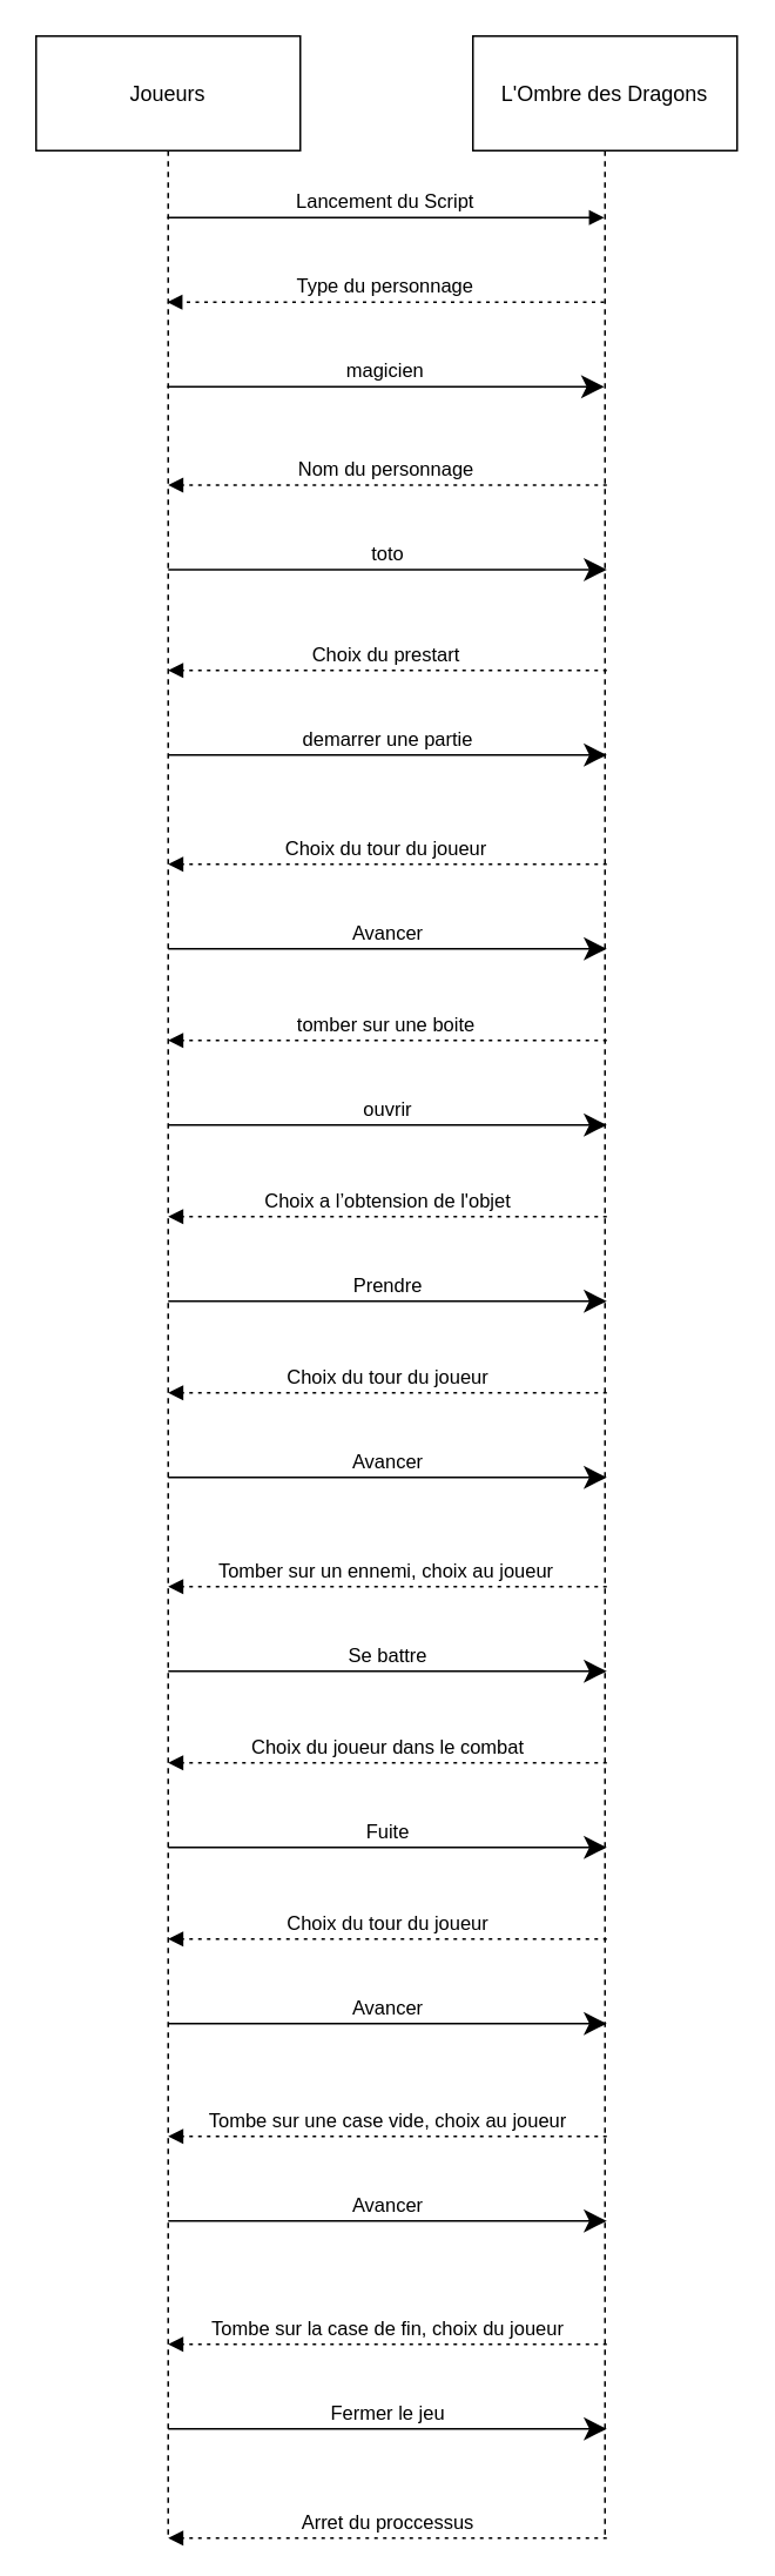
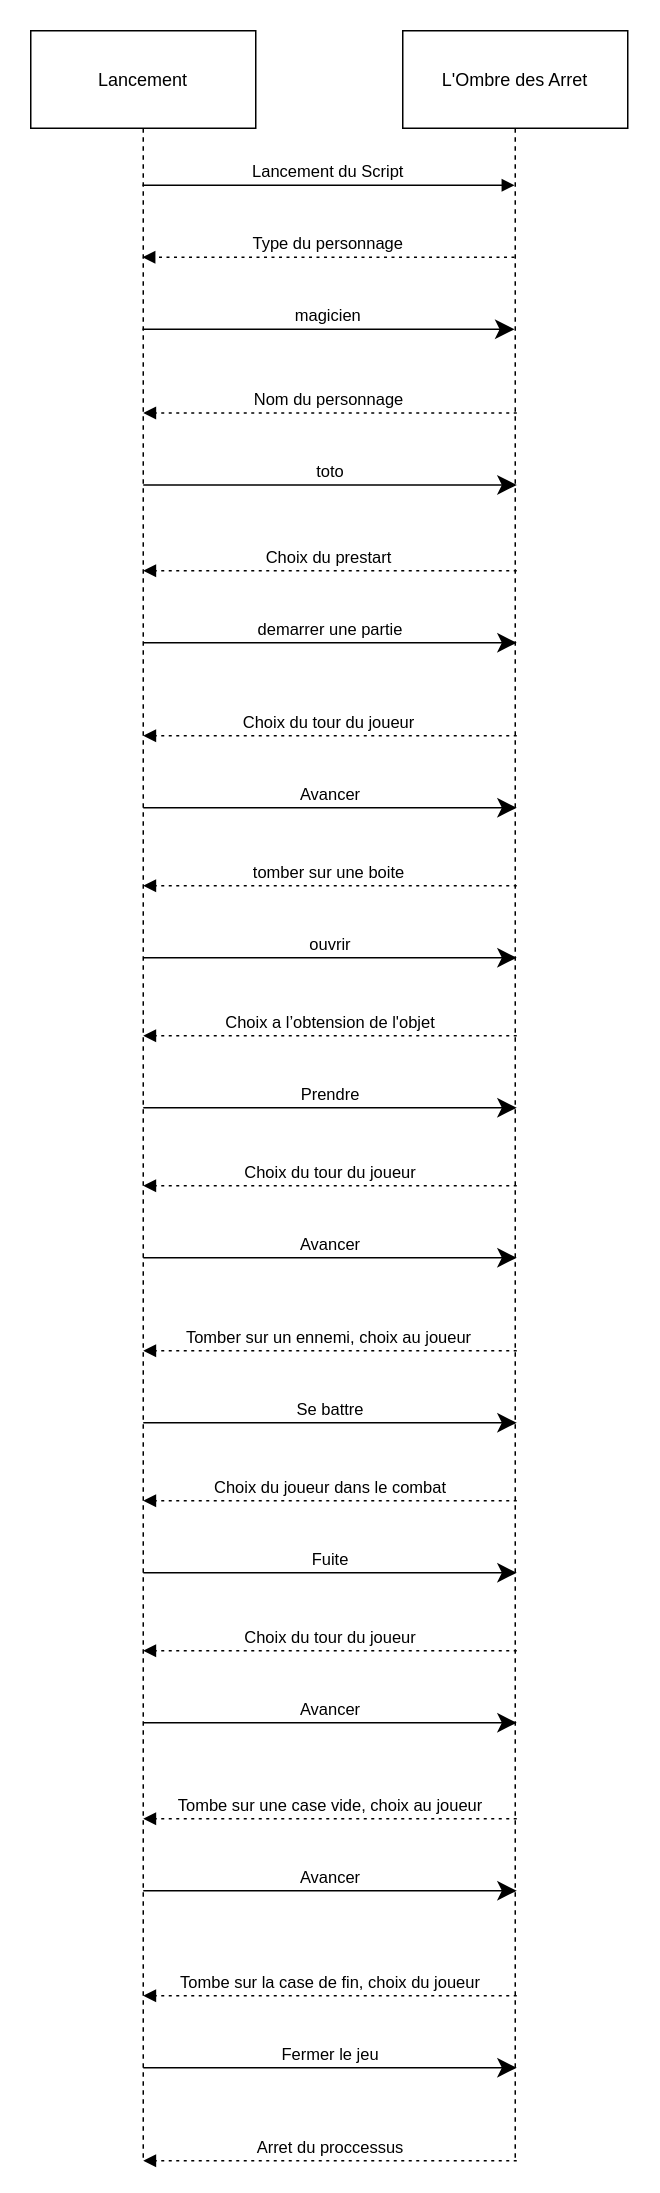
- <mxCell id="2" value="Joueurs" style="shape=umlLifeline;perimeter=lifelinePerimeter;whiteSpace=wrap;container=1;dropTarget=0;collapsible=0;recursiveResize=0;outlineConnect=0;portConstraint=eastwest;newEdgeStyle={&quot;edgeStyle&quot;:&quot;elbowEdgeStyle&quot;,&quot;elbow&quot;:&quot;vertical&quot;,&quot;curved&quot;:0,&quot;rounded&quot;:0};size=65;" parent="1" vertex="1"><mxGeometry x="20" width="150" height="1420" as="geometry" y="20" /></mxCell>
+ <mxCell id="2" value="Lancement" style="shape=umlLifeline;perimeter=lifelinePerimeter;whiteSpace=wrap;container=1;dropTarget=0;collapsible=0;recursiveResize=0;outlineConnect=0;portConstraint=eastwest;newEdgeStyle={&quot;edgeStyle&quot;:&quot;elbowEdgeStyle&quot;,&quot;elbow&quot;:&quot;vertical&quot;,&quot;curved&quot;:0,&quot;rounded&quot;:0};size=65;" parent="1" vertex="1"><mxGeometry x="20" width="150" height="1420" as="geometry" y="20" /></mxCell>
- <mxCell id="3" value="L'Ombre des Dragons" style="shape=umlLifeline;perimeter=lifelinePerimeter;whiteSpace=wrap;container=1;dropTarget=0;collapsible=0;recursiveResize=0;outlineConnect=0;portConstraint=eastwest;newEdgeStyle={&quot;edgeStyle&quot;:&quot;elbowEdgeStyle&quot;,&quot;elbow&quot;:&quot;vertical&quot;,&quot;curved&quot;:0,&quot;rounded&quot;:0};size=65;" parent="1" vertex="1"><mxGeometry x="268" width="150" height="1420" as="geometry" y="20" /></mxCell>
+ <mxCell id="3" value="L'Ombre des Arret" style="shape=umlLifeline;perimeter=lifelinePerimeter;whiteSpace=wrap;container=1;dropTarget=0;collapsible=0;recursiveResize=0;outlineConnect=0;portConstraint=eastwest;newEdgeStyle={&quot;edgeStyle&quot;:&quot;elbowEdgeStyle&quot;,&quot;elbow&quot;:&quot;vertical&quot;,&quot;curved&quot;:0,&quot;rounded&quot;:0};size=65;" parent="1" vertex="1"><mxGeometry x="268" width="150" height="1420" as="geometry" y="20" /></mxCell>
